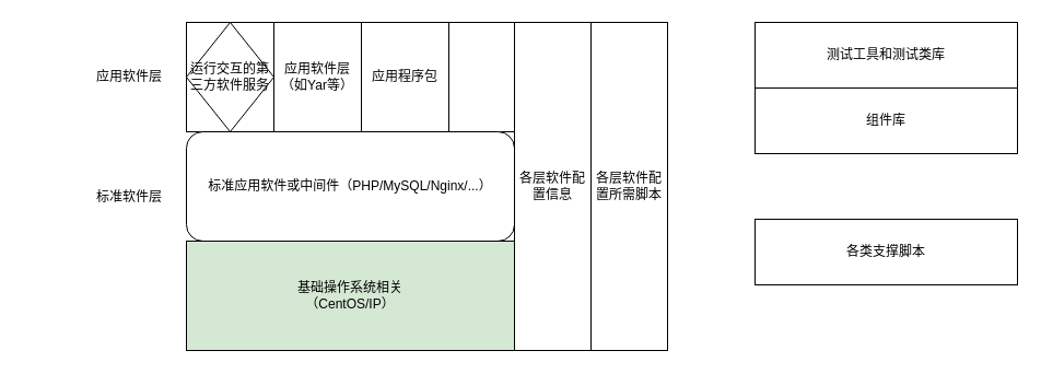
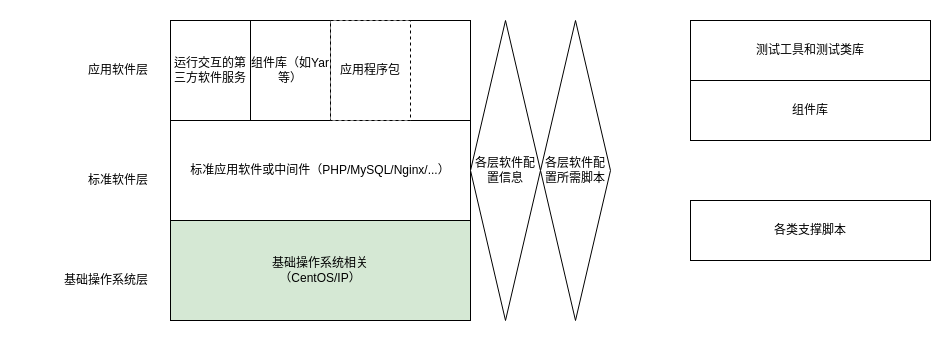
- <mxCell id="7" value="运行交互的第三方软件服务" style="rhombus;whiteSpace=wrap;html=1;" vertex="1" parent="1"><mxGeometry x="170" y="20" width="80" height="100" as="geometry" /></mxCell>
+ <mxCell id="7" value="运行交互的第三方软件服务" style="rounded=0;whiteSpace=wrap;html=1;" vertex="1" parent="1"><mxGeometry x="170" y="20" width="80" height="100" as="geometry" /></mxCell>
- <mxCell id="8" value="应用软件层（如Yar等）" style="rounded=0;whiteSpace=wrap;html=1;" vertex="1" parent="1"><mxGeometry x="250" y="20" width="80" height="100" as="geometry" /></mxCell>
+ <mxCell id="8" value="组件库（如Yar等）" style="rounded=0;whiteSpace=wrap;html=1;" vertex="1" parent="1"><mxGeometry x="250" y="20" width="80" height="100" as="geometry" /></mxCell>
- <mxCell id="9" value="应用程序包" style="rounded=0;whiteSpace=wrap;html=1;" vertex="1" parent="1"><mxGeometry x="330" y="20" width="80" height="100" as="geometry" /></mxCell>
+ <mxCell id="9" value="应用程序包" style="rounded=0;whiteSpace=wrap;html=1;dashed=1;" vertex="1" parent="1"><mxGeometry x="330" y="20" width="80" height="100" as="geometry" /></mxCell>
- <mxCell id="3" value="标准应用软件或中间件（PHP/MySQL/Nginx/...）" style="whiteSpace=wrap;html=1;rounded=1;" vertex="1" parent="1"><mxGeometry x="170" y="120" width="300" height="100" as="geometry" /></mxCell>
+ <mxCell id="3" value="标准应用软件或中间件（PHP/MySQL/Nginx/...）" style="rounded=0;whiteSpace=wrap;html=1;" vertex="1" parent="1"><mxGeometry x="170" y="120" width="300" height="100" as="geometry" /></mxCell>
- <mxCell id="5" value="各层软件配置信息" style="rounded=0;whiteSpace=wrap;html=1;" vertex="1" parent="1"><mxGeometry x="470" y="20" width="70" height="300" as="geometry" /></mxCell>
+ <mxCell id="5" value="各层软件配置信息" style="rhombus;whiteSpace=wrap;html=1;" vertex="1" parent="1"><mxGeometry x="470" y="20" width="70" height="300" as="geometry" /></mxCell>
- <mxCell id="6" value="各层软件配置所需脚本" style="rounded=0;whiteSpace=wrap;html=1;" vertex="1" parent="1"><mxGeometry x="540" y="20" width="70" height="300" as="geometry" /></mxCell>
+ <mxCell id="6" value="各层软件配置所需脚本" style="rhombus;whiteSpace=wrap;html=1;" vertex="1" parent="1"><mxGeometry x="540" y="20" width="70" height="300" as="geometry" /></mxCell>
+ <mxCell id="12" value="基础操作系统层" style="text;html=1;strokeColor=none;fillColor=none;align=right;verticalAlign=middle;whiteSpace=wrap;rounded=0;" vertex="1" parent="1"><mxGeometry x="20" y="270" width="130" height="20" as="geometry" /></mxCell>
